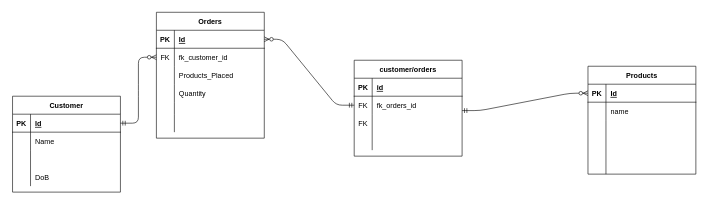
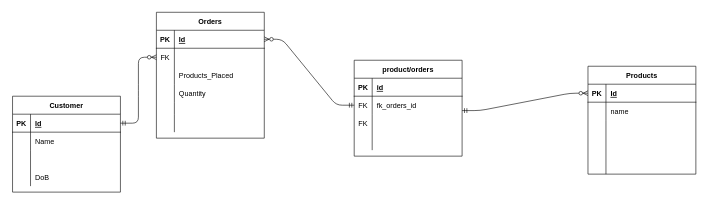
- <mxCell id="32" value="fk_customer_id" style="shape=partialRectangle;connectable=0;fillColor=none;top=0;left=0;bottom=0;right=0;align=left;spacingLeft=6;overflow=hidden;" vertex="1" parent="30"><mxGeometry x="30" width="150" height="30" as="geometry" /></mxCell>
- <mxCell id="46" value="customer/orders" style="shape=table;startSize=30;container=1;collapsible=1;childLayout=tableLayout;fixedRows=1;rowLines=0;fontStyle=1;align=center;resizeLast=1;" vertex="1" parent="1"><mxGeometry x="590" y="100" width="180" height="160" as="geometry" /></mxCell>
+ <mxCell id="46" value="product/orders" style="shape=table;startSize=30;container=1;collapsible=1;childLayout=tableLayout;fixedRows=1;rowLines=0;fontStyle=1;align=center;resizeLast=1;" vertex="1" parent="1"><mxGeometry x="590" y="100" width="180" height="160" as="geometry" /></mxCell>
